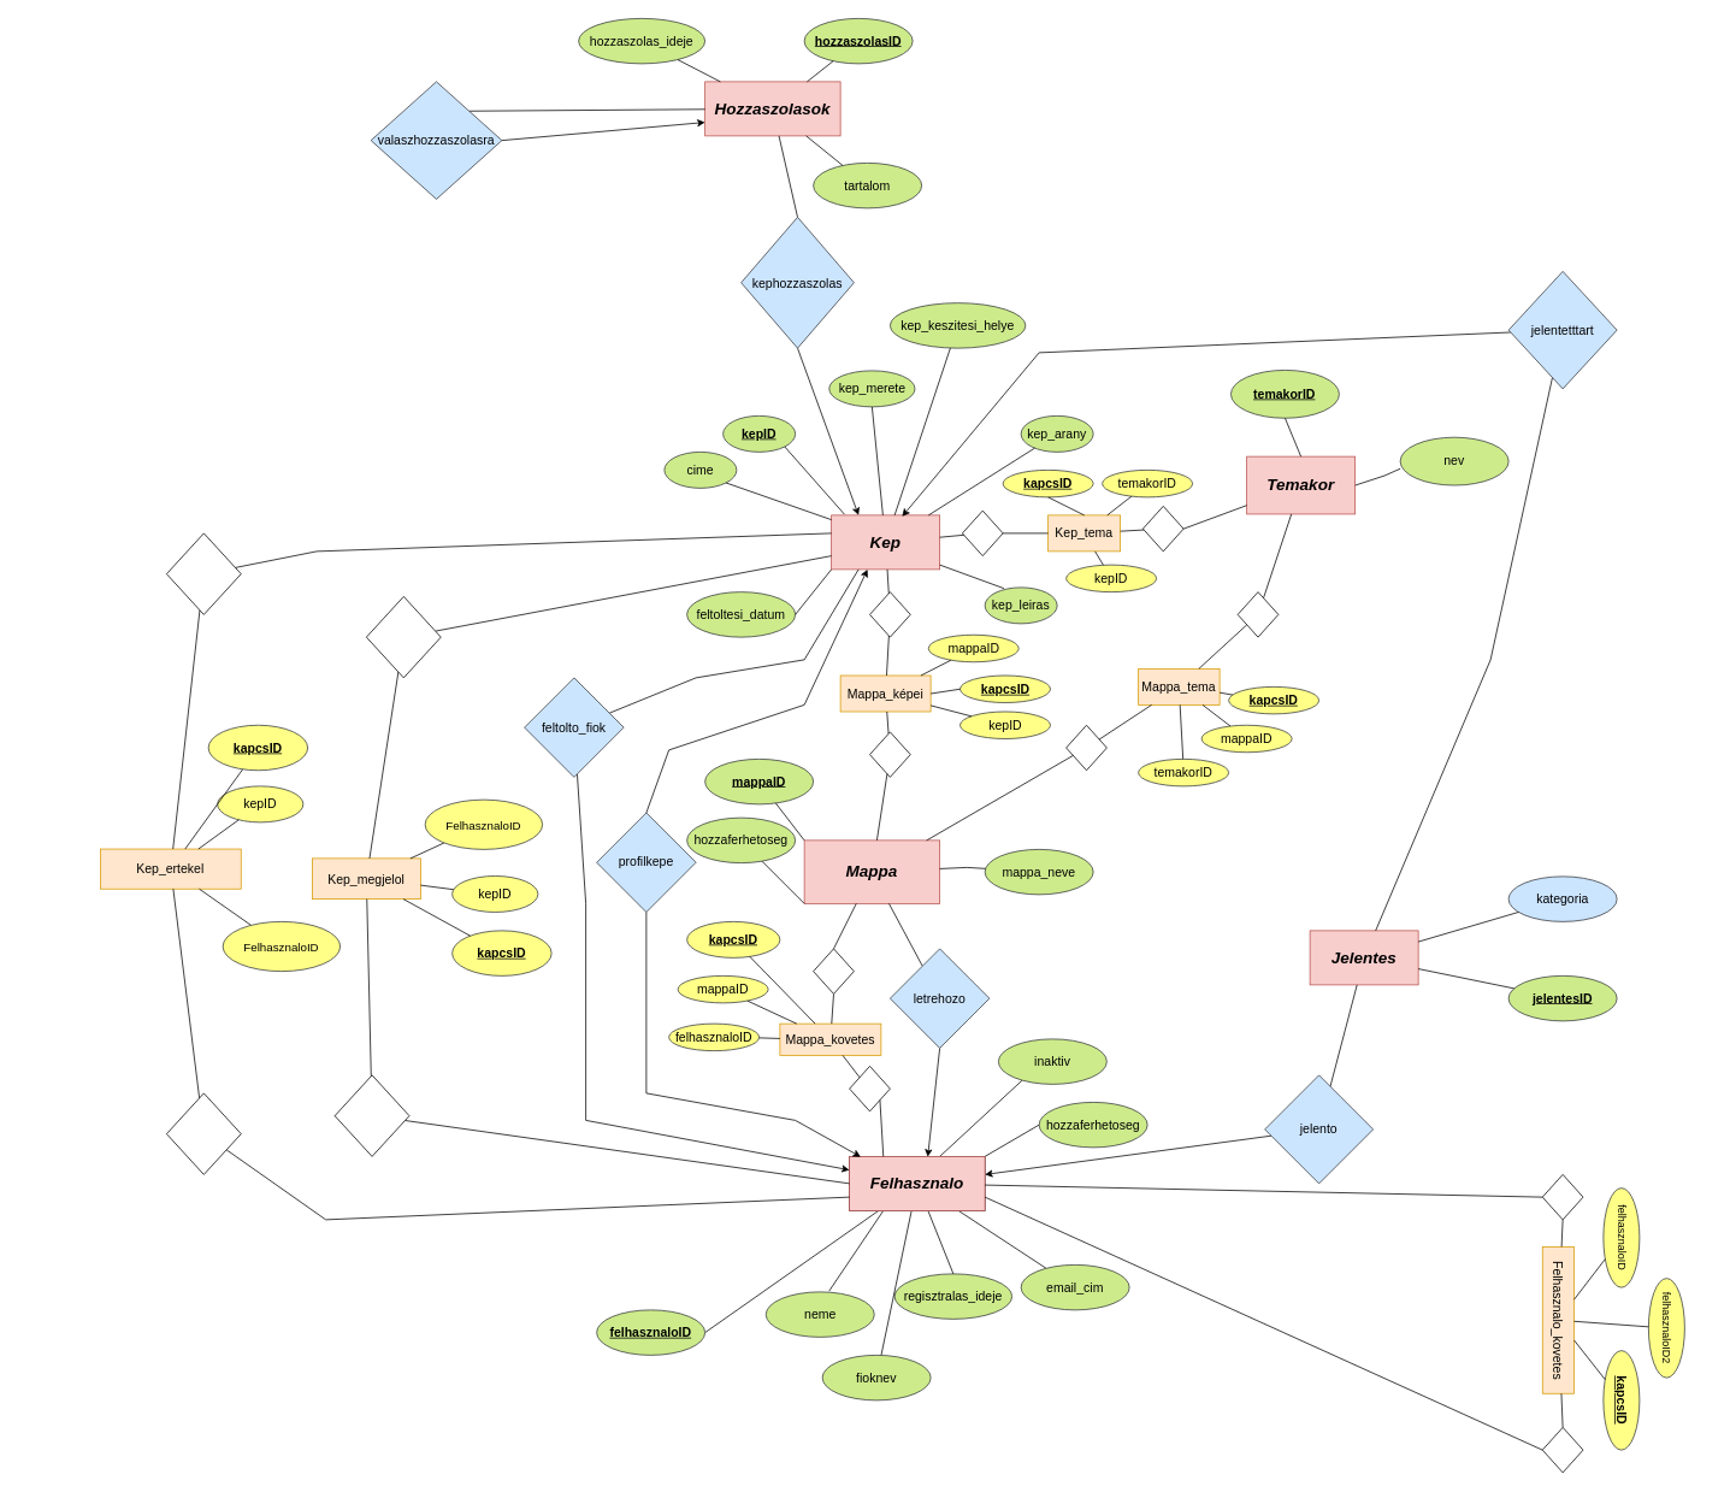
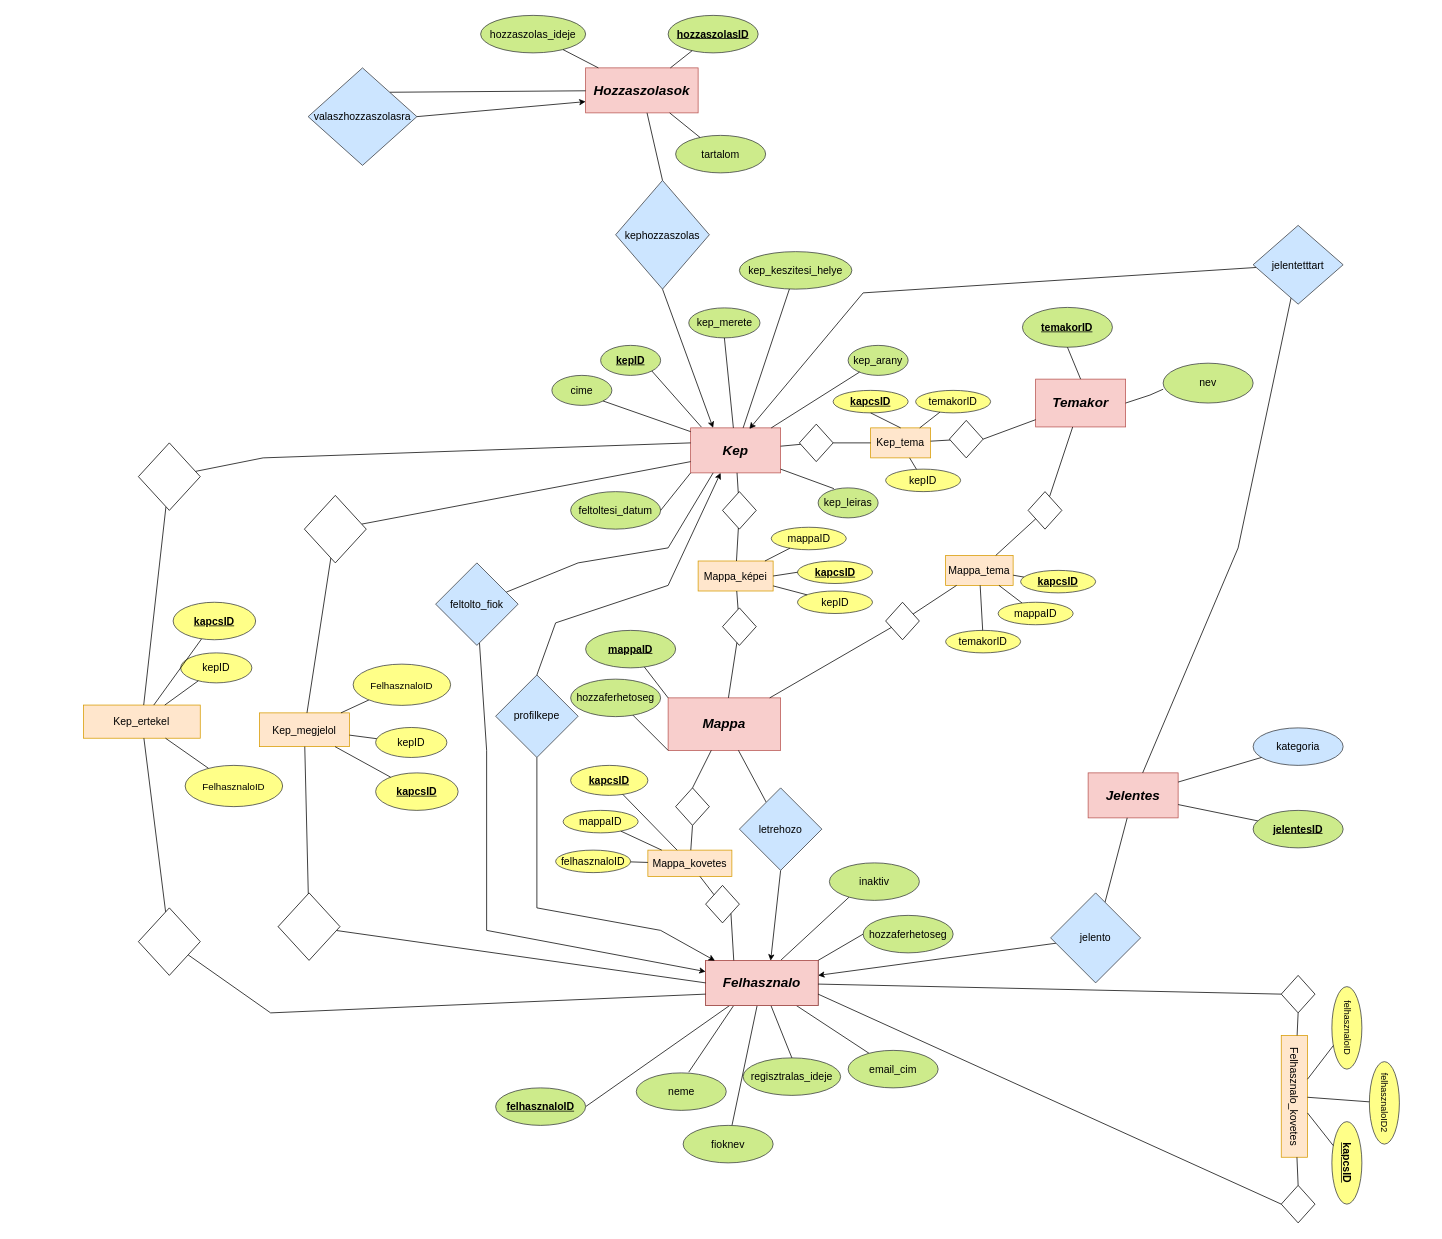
- <mxCell id="150" value="&lt;font style=&quot;font-size: 14px;&quot;&gt;jelentetttart&lt;/font&gt;" style="rhombus;whiteSpace=wrap;html=1;fillColor=#cce5ff;strokeColor=#36393d;" vertex="1" parent="1"><mxGeometry x="1670" y="300" width="120" height="130" as="geometry" /></mxCell>
+ <mxCell id="150" value="&lt;font style=&quot;font-size: 14px;&quot;&gt;jelentetttart&lt;/font&gt;" style="rhombus;whiteSpace=wrap;html=1;fillColor=#cce5ff;strokeColor=#36393d;" vertex="1" parent="1"><mxGeometry x="1670" y="300" width="120" height="105" as="geometry" /></mxCell>
- <mxCell id="20" value="" style="endArrow=none;html=1;rounded=0;" parent="1" source="15" target="16" edge="1"><mxGeometry width="50" height="50" relative="1" as="geometry"><mxPoint x="1030" y="930" as="sourcePoint" /><mxPoint x="1080" y="880" as="targetPoint" /><Array as="points"><mxPoint x="1070" y="960" /></Array></mxGeometry></mxCell>
- <mxCell id="16" value="&lt;font style=&quot;font-size: 14px;&quot;&gt;mappa_neve&lt;/font&gt;" style="ellipse;whiteSpace=wrap;html=1;fillColor=#cdeb8b;strokeColor=#36393d;" parent="1" vertex="1"><mxGeometry x="1090" y="940" width="120" height="50" as="geometry" /></mxCell>
